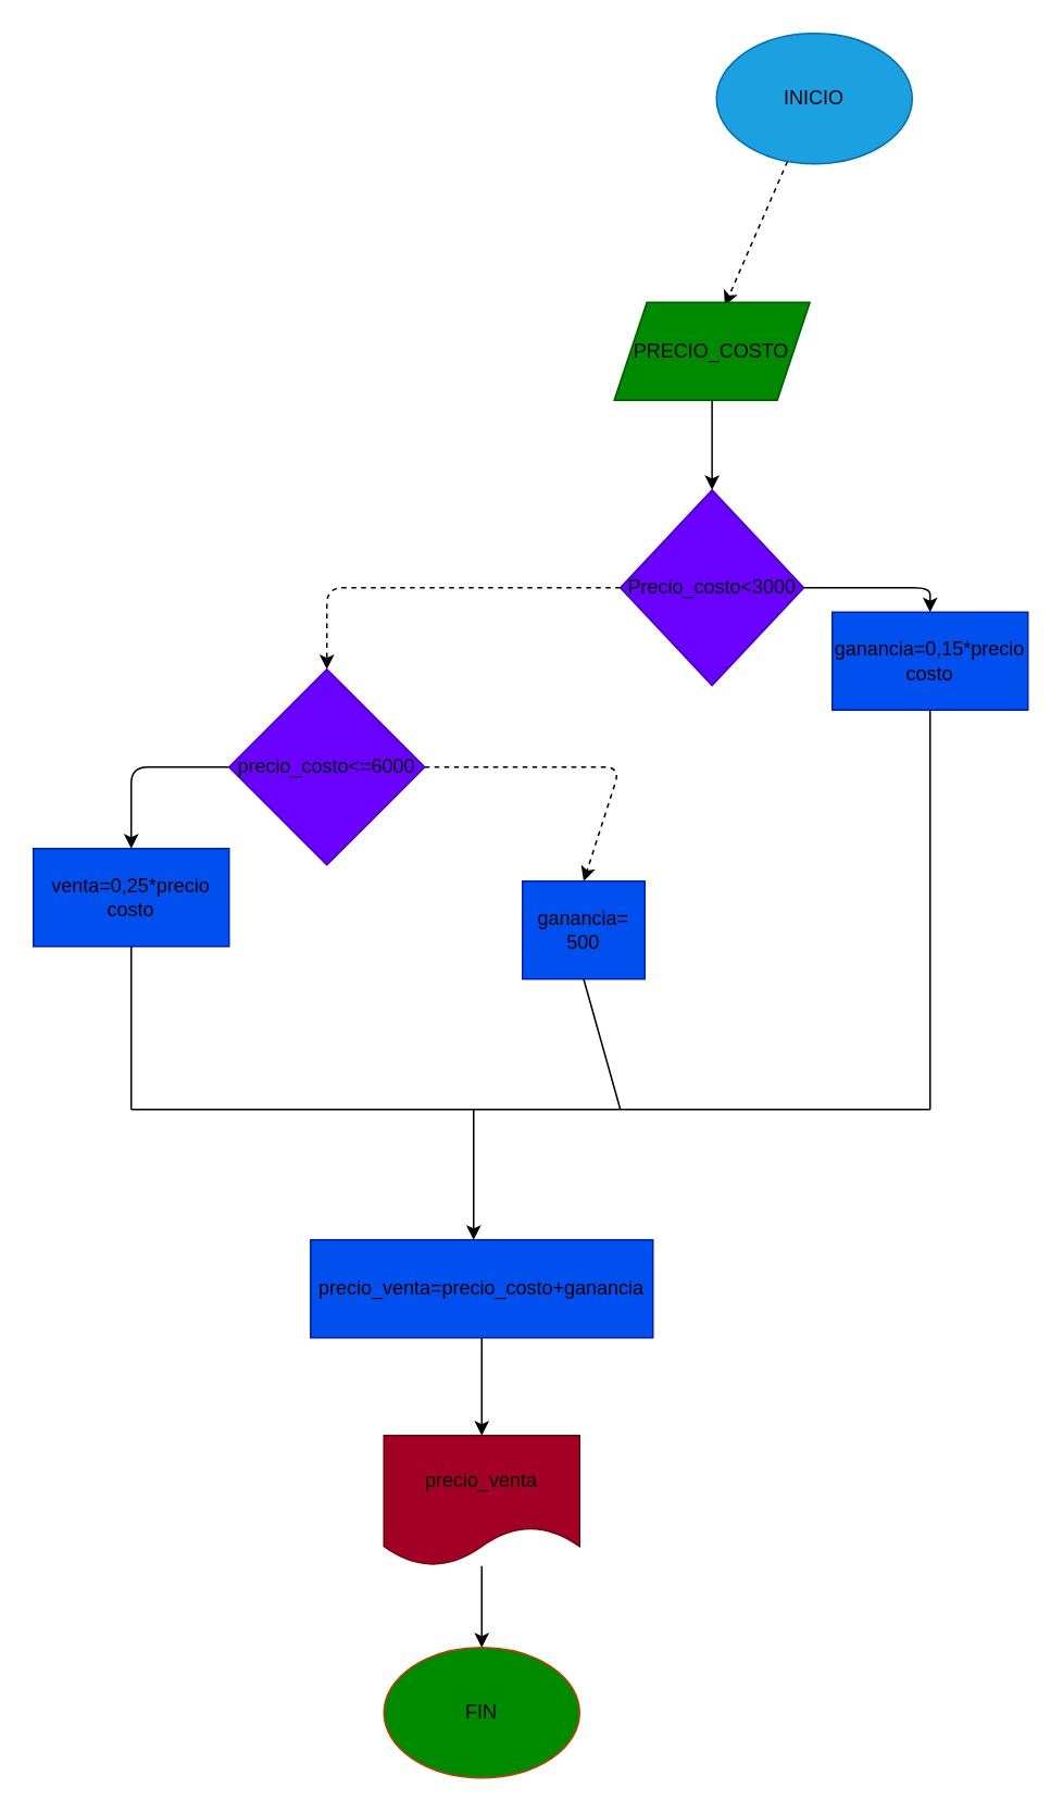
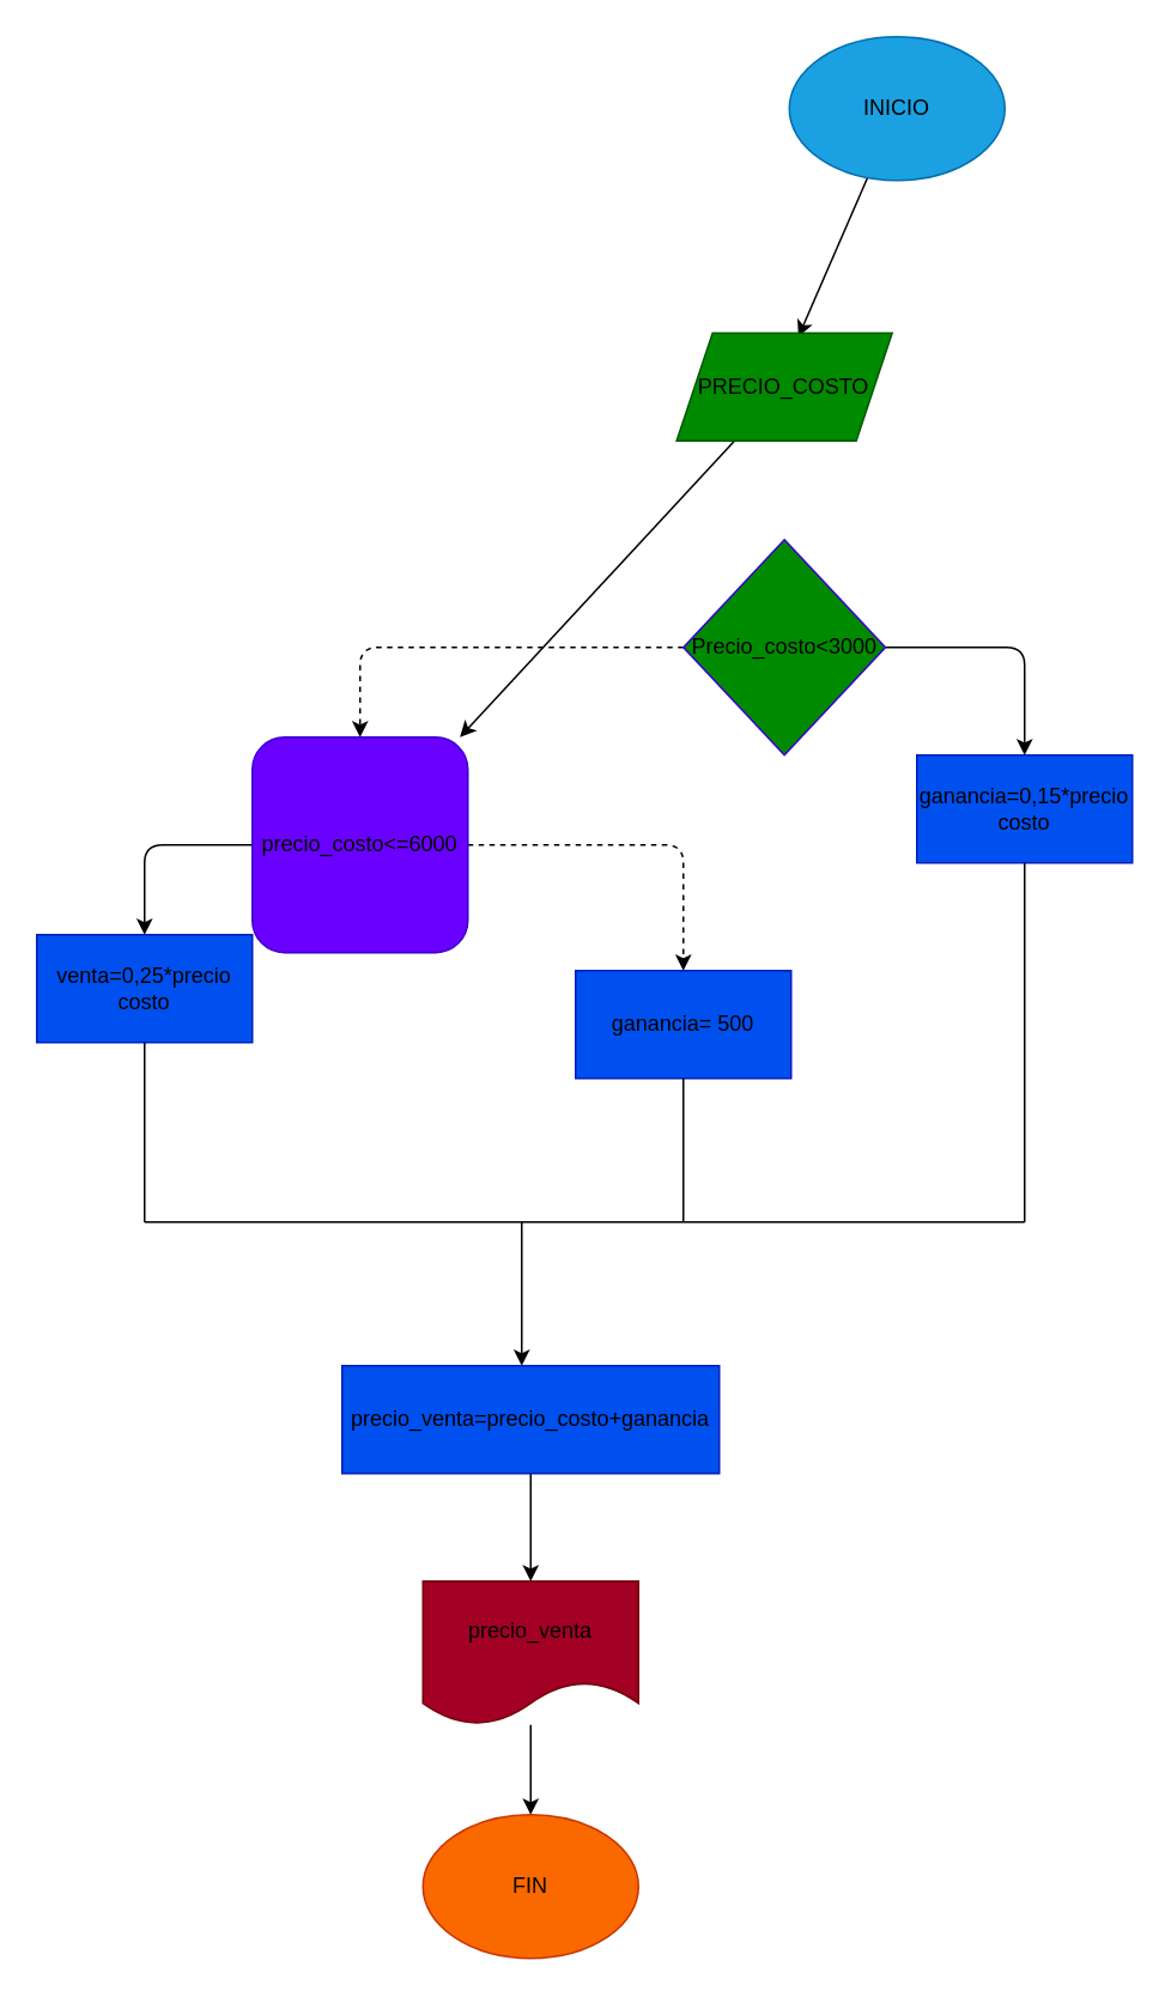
- <mxCell id="2" style="edgeStyle=none;html=1;fontColor=#000000;entryX=0.565;entryY=0.033;entryDx=0;entryDy=0;entryPerimeter=0;dashed=1;" edge="1" parent="1" source="3" target="5"><mxGeometry relative="1" as="geometry"><mxPoint x="250" y="170" as="targetPoint" /></mxGeometry></mxCell>
+ <mxCell id="2" style="edgeStyle=none;html=1;fontColor=#000000;entryX=0.565;entryY=0.033;entryDx=0;entryDy=0;entryPerimeter=0;" edge="1" parent="1" source="3" target="5"><mxGeometry relative="1" as="geometry"><mxPoint x="250" y="170" as="targetPoint" /></mxGeometry></mxCell>
- <mxCell id="4" style="edgeStyle=none;html=1;fontColor=#000000;entryX=0.5;entryY=0;entryDx=0;entryDy=0;" edge="1" parent="1" source="5" target="8"><mxGeometry relative="1" as="geometry"><mxPoint x="250" y="290" as="targetPoint" /></mxGeometry></mxCell>
+ <mxCell id="4" style="edgeStyle=none;html=1;fontColor=#000000;" edge="1" parent="1" source="5" target="12"><mxGeometry relative="1" as="geometry"><mxPoint x="250" y="290" as="targetPoint" /></mxGeometry></mxCell>
- <mxCell id="8" value="&lt;font color=&quot;#000000&quot;&gt;Precio_costo&amp;lt;3000&lt;/font&gt;" style="rhombus;whiteSpace=wrap;html=1;fontColor=#ffffff;fillColor=#6a00ff;strokeColor=#3700CC;" vertex="1" parent="1"><mxGeometry x="380" y="300" width="112.5" height="120" as="geometry" /></mxCell>
+ <mxCell id="8" value="&lt;font color=&quot;#000000&quot;&gt;Precio_costo&amp;lt;3000&lt;/font&gt;" style="rhombus;whiteSpace=wrap;html=1;fontColor=#ffffff;fillColor=#008a00;strokeColor=#3700CC;" vertex="1" parent="1"><mxGeometry x="380" y="300" width="112.5" height="120" as="geometry" /></mxCell>
- <mxCell id="9" value="&lt;font color=&quot;#000000&quot;&gt;ganancia=0,15*precio costo&lt;/font&gt;" style="rounded=0;whiteSpace=wrap;html=1;fontColor=#ffffff;fillColor=#0050ef;strokeColor=#001DBC;" vertex="1" parent="1"><mxGeometry x="510" y="375" width="120" height="60" as="geometry" /></mxCell>
+ <mxCell id="9" value="&lt;font color=&quot;#000000&quot;&gt;ganancia=0,15*precio costo&lt;/font&gt;" style="rounded=0;whiteSpace=wrap;html=1;fontColor=#ffffff;fillColor=#0050ef;strokeColor=#001DBC;" vertex="1" parent="1"><mxGeometry x="510" y="420" width="120" height="60" as="geometry" /></mxCell>
- <mxCell id="12" value="&lt;font color=&quot;#000000&quot;&gt;precio_costo&amp;lt;=6000&lt;/font&gt;" style="rhombus;whiteSpace=wrap;html=1;fontColor=#ffffff;fillColor=#6a00ff;strokeColor=#3700CC;" vertex="1" parent="1"><mxGeometry x="140" y="410" width="120" height="120" as="geometry" /></mxCell>
+ <mxCell id="12" value="&lt;font color=&quot;#000000&quot;&gt;precio_costo&amp;lt;=6000&lt;/font&gt;" style="whiteSpace=wrap;html=1;fontColor=#ffffff;fillColor=#6a00ff;strokeColor=#3700CC;rounded=1;" vertex="1" parent="1"><mxGeometry x="140" y="410" width="120" height="120" as="geometry" /></mxCell>
- <mxCell id="13" value="&lt;font color=&quot;#000000&quot;&gt;ganancia= 500&lt;/font&gt;" style="rounded=0;whiteSpace=wrap;html=1;fontColor=#ffffff;fillColor=#0050ef;strokeColor=#001DBC;" vertex="1" parent="1"><mxGeometry x="320" y="540" width="75" height="60" as="geometry" /></mxCell>
+ <mxCell id="13" value="&lt;font color=&quot;#000000&quot;&gt;ganancia= 500&lt;/font&gt;" style="rounded=0;whiteSpace=wrap;html=1;fontColor=#ffffff;fillColor=#0050ef;strokeColor=#001DBC;" vertex="1" parent="1"><mxGeometry x="320" y="540" width="120" height="60" as="geometry" /></mxCell>
- <mxCell id="24" value="FIN" style="ellipse;whiteSpace=wrap;html=1;fontColor=#000000;fillColor=#008a00;strokeColor=#C73500;" vertex="1" parent="1"><mxGeometry x="235" y="1010" width="120" height="80" as="geometry" /></mxCell>
+ <mxCell id="24" value="FIN" style="ellipse;whiteSpace=wrap;html=1;fontColor=#000000;fillColor=#fa6800;strokeColor=#C73500;" vertex="1" parent="1"><mxGeometry x="235" y="1010" width="120" height="80" as="geometry" /></mxCell>
